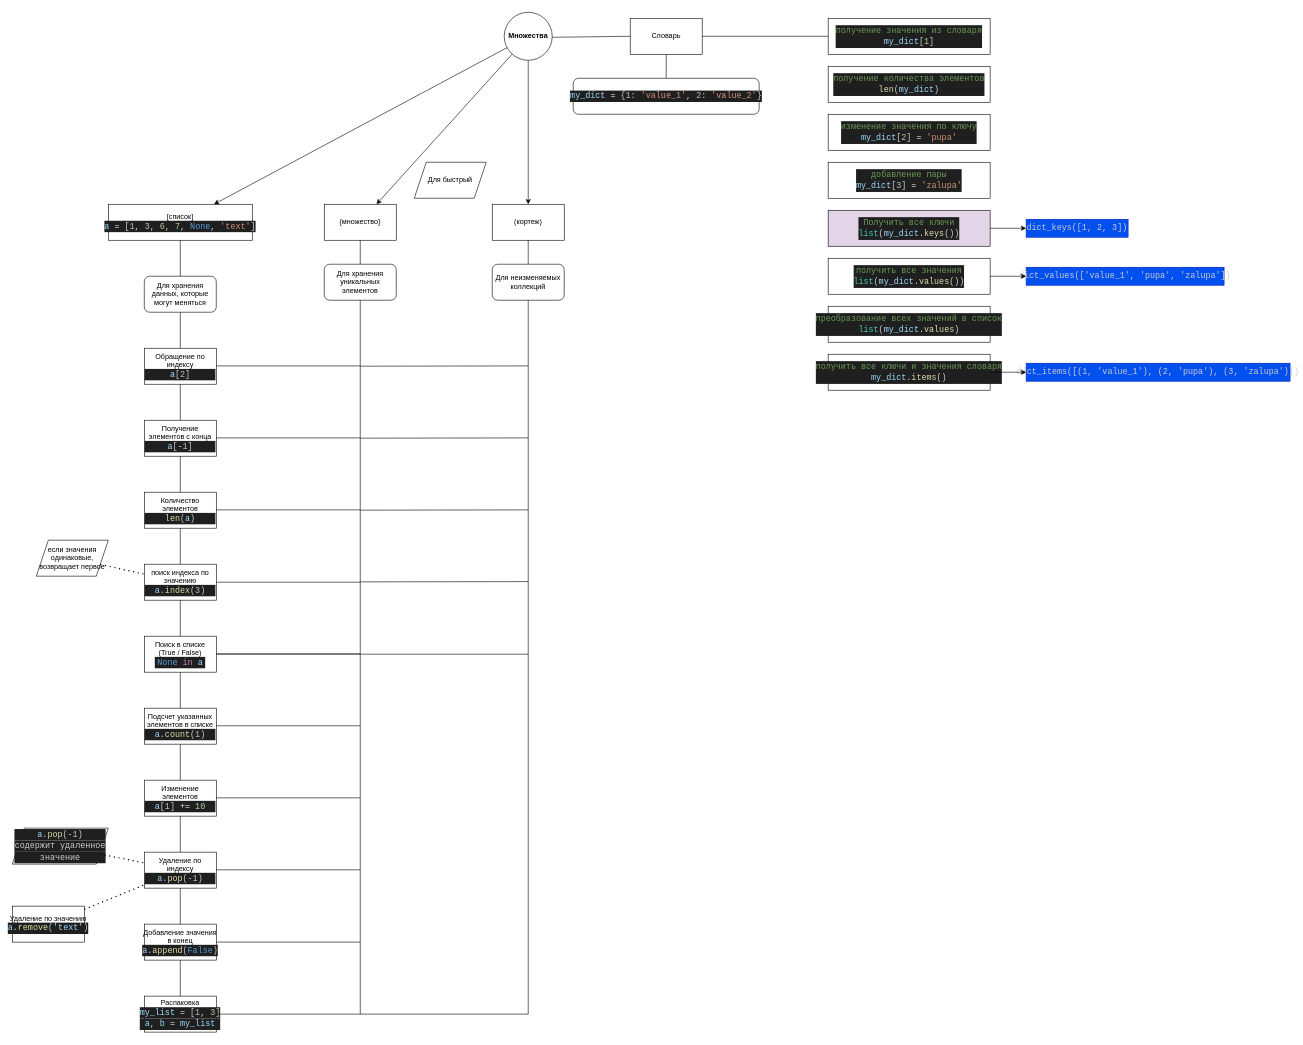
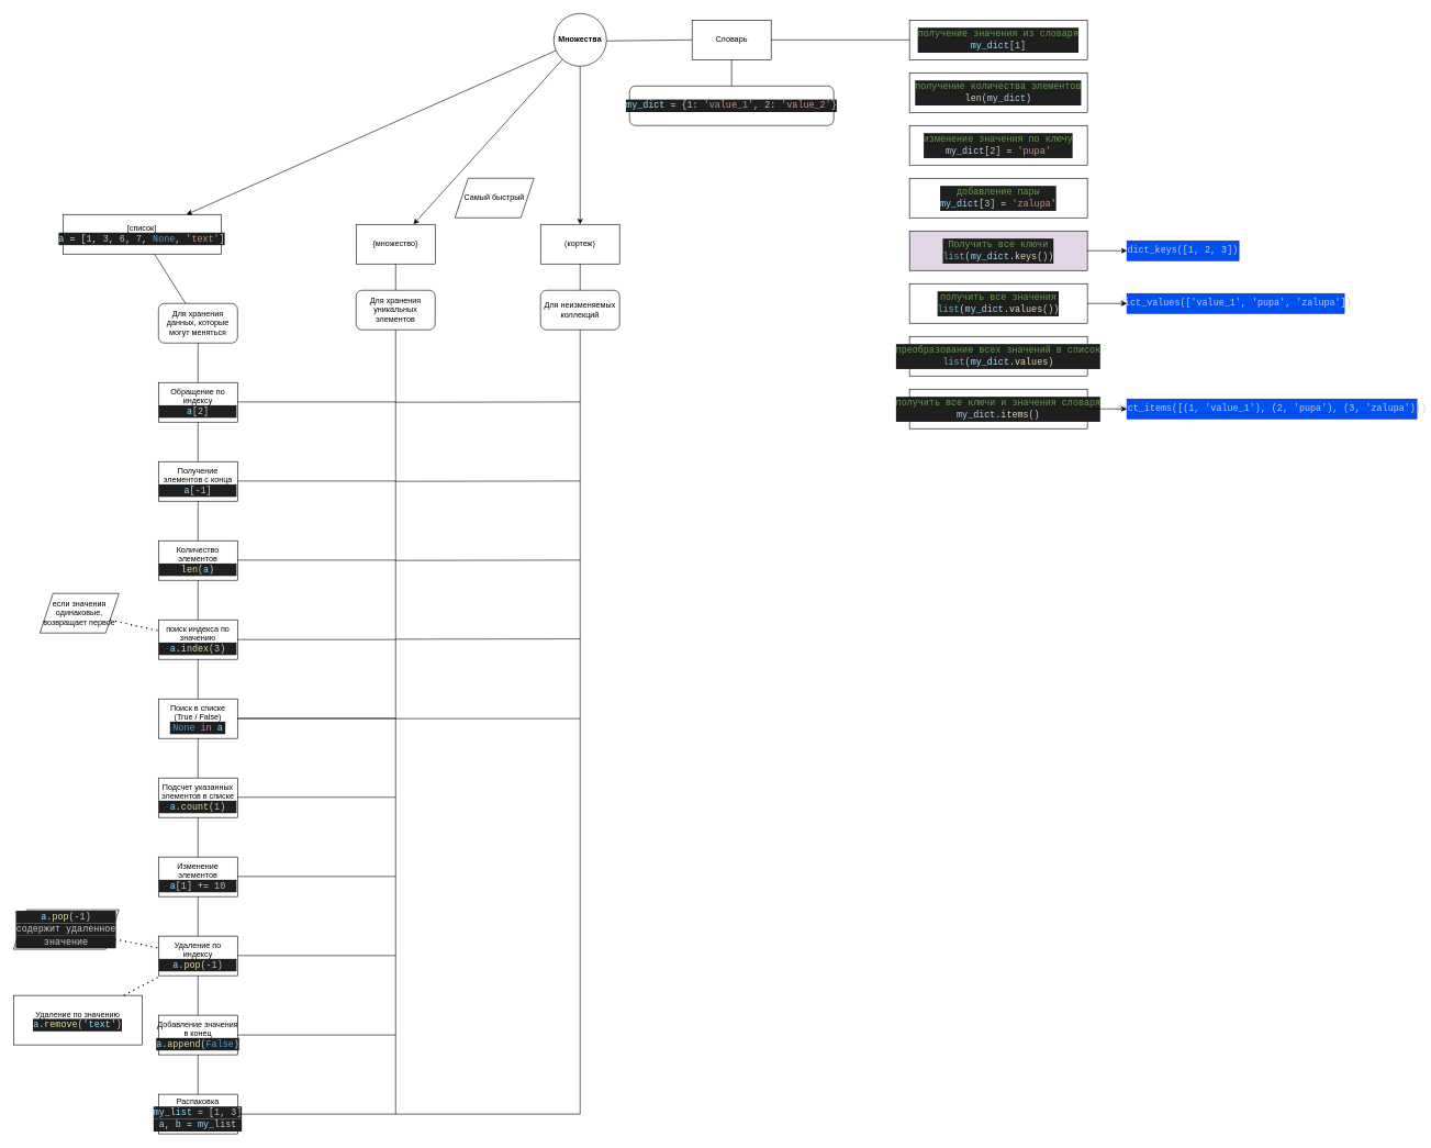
- <mxCell id="10" value="Для быстрый" style="shape=parallelogram;perimeter=parallelogramPerimeter;whiteSpace=wrap;html=1;fixedSize=1;" parent="1" vertex="1"><mxGeometry x="690" y="270" width="120" height="60" as="geometry" /></mxCell>
+ <mxCell id="10" value="Самый быстрый" style="shape=parallelogram;perimeter=parallelogramPerimeter;whiteSpace=wrap;html=1;fixedSize=1;" parent="1" vertex="1"><mxGeometry x="690" y="270" width="120" height="60" as="geometry" /></mxCell>
- <mxCell id="4" value="[список]&lt;div&gt;&lt;div style=&quot;color: rgb(204, 204, 204); background-color: rgb(31, 31, 31); font-family: Consolas, &amp;quot;Courier New&amp;quot;, monospace; font-size: 14px; line-height: 19px; white-space: pre;&quot;&gt;&lt;span style=&quot;color: #9cdcfe;&quot;&gt;a&lt;/span&gt; &lt;span style=&quot;color: #d4d4d4;&quot;&gt;=&lt;/span&gt; [&lt;span style=&quot;color: #b5cea8;&quot;&gt;1&lt;/span&gt;, &lt;span style=&quot;color: #b5cea8;&quot;&gt;3&lt;/span&gt;, &lt;span style=&quot;color: #b5cea8;&quot;&gt;6&lt;/span&gt;, &lt;span style=&quot;color: #b5cea8;&quot;&gt;7&lt;/span&gt;, &lt;span style=&quot;color: #569cd6;&quot;&gt;None&lt;/span&gt;, &lt;span style=&quot;color: #ce9178;&quot;&gt;'text'&lt;/span&gt;]&lt;/div&gt;&lt;/div&gt;" style="rounded=0;whiteSpace=wrap;html=1;" parent="1" vertex="1"><mxGeometry y="340" width="240" height="60" as="geometry" x="180" /></mxCell>
+ <mxCell id="4" value="[список]&lt;div&gt;&lt;div style=&quot;color: rgb(204, 204, 204); background-color: rgb(31, 31, 31); font-family: Consolas, &amp;quot;Courier New&amp;quot;, monospace; font-size: 14px; line-height: 19px; white-space: pre;&quot;&gt;&lt;span style=&quot;color: #9cdcfe;&quot;&gt;a&lt;/span&gt; &lt;span style=&quot;color: #d4d4d4;&quot;&gt;=&lt;/span&gt; [&lt;span style=&quot;color: #b5cea8;&quot;&gt;1&lt;/span&gt;, &lt;span style=&quot;color: #b5cea8;&quot;&gt;3&lt;/span&gt;, &lt;span style=&quot;color: #b5cea8;&quot;&gt;6&lt;/span&gt;, &lt;span style=&quot;color: #b5cea8;&quot;&gt;7&lt;/span&gt;, &lt;span style=&quot;color: #569cd6;&quot;&gt;None&lt;/span&gt;, &lt;span style=&quot;color: #ce9178;&quot;&gt;'text'&lt;/span&gt;]&lt;/div&gt;&lt;/div&gt;" style="rounded=0;whiteSpace=wrap;html=1;" parent="1" vertex="1"><mxGeometry x="95" y="325" width="240" height="60" as="geometry" /></mxCell>
- <mxCell id="75" value="Удаление по значению&lt;div&gt;&lt;div style=&quot;background-color: rgb(31, 31, 31); font-family: Consolas, &amp;quot;Courier New&amp;quot;, monospace; font-size: 14px; line-height: 19px; white-space: pre;&quot;&gt;&lt;span style=&quot;color: rgb(204, 204, 204);&quot;&gt;&lt;span style=&quot;color: #9cdcfe;&quot;&gt;a&lt;/span&gt;.&lt;span style=&quot;color: #dcdcaa;&quot;&gt;remove&lt;/span&gt;(&lt;/span&gt;&lt;font color=&quot;#9cdcfe&quot;&gt;'text'&lt;/font&gt;&lt;font color=&quot;#cccccc&quot;&gt;)&lt;/font&gt;&lt;/div&gt;&lt;/div&gt;" style="rounded=0;whiteSpace=wrap;html=1;" parent="1" vertex="1"><mxGeometry x="20" y="1510" width="120" height="60" as="geometry" /></mxCell>
+ <mxCell id="75" value="Удаление по значению&lt;div&gt;&lt;div style=&quot;background-color: rgb(31, 31, 31); font-family: Consolas, &amp;quot;Courier New&amp;quot;, monospace; font-size: 14px; line-height: 19px; white-space: pre;&quot;&gt;&lt;span style=&quot;color: rgb(204, 204, 204);&quot;&gt;&lt;span style=&quot;color: #9cdcfe;&quot;&gt;a&lt;/span&gt;.&lt;span style=&quot;color: #dcdcaa;&quot;&gt;remove&lt;/span&gt;(&lt;/span&gt;&lt;font color=&quot;#9cdcfe&quot;&gt;'text'&lt;/font&gt;&lt;font color=&quot;#cccccc&quot;&gt;)&lt;/font&gt;&lt;/div&gt;&lt;/div&gt;" style="rounded=0;whiteSpace=wrap;html=1;" parent="1" vertex="1"><mxGeometry x="20" y="1510" width="195" height="75" as="geometry" /></mxCell>
